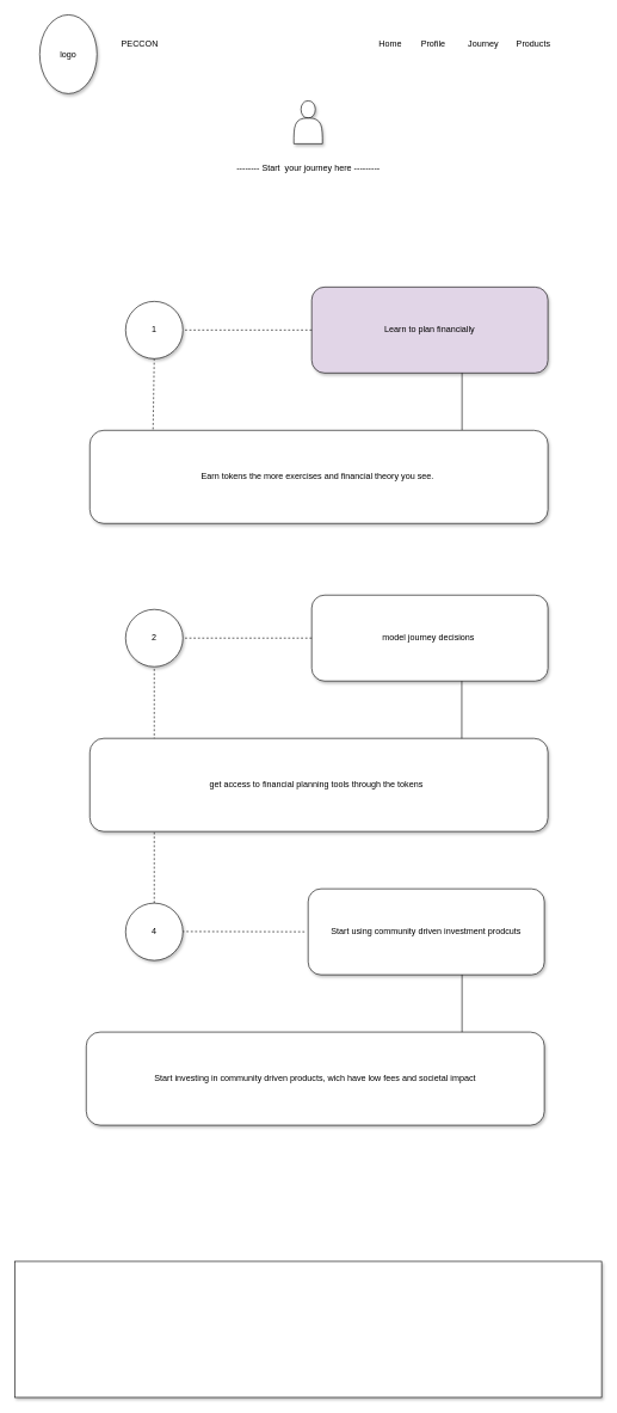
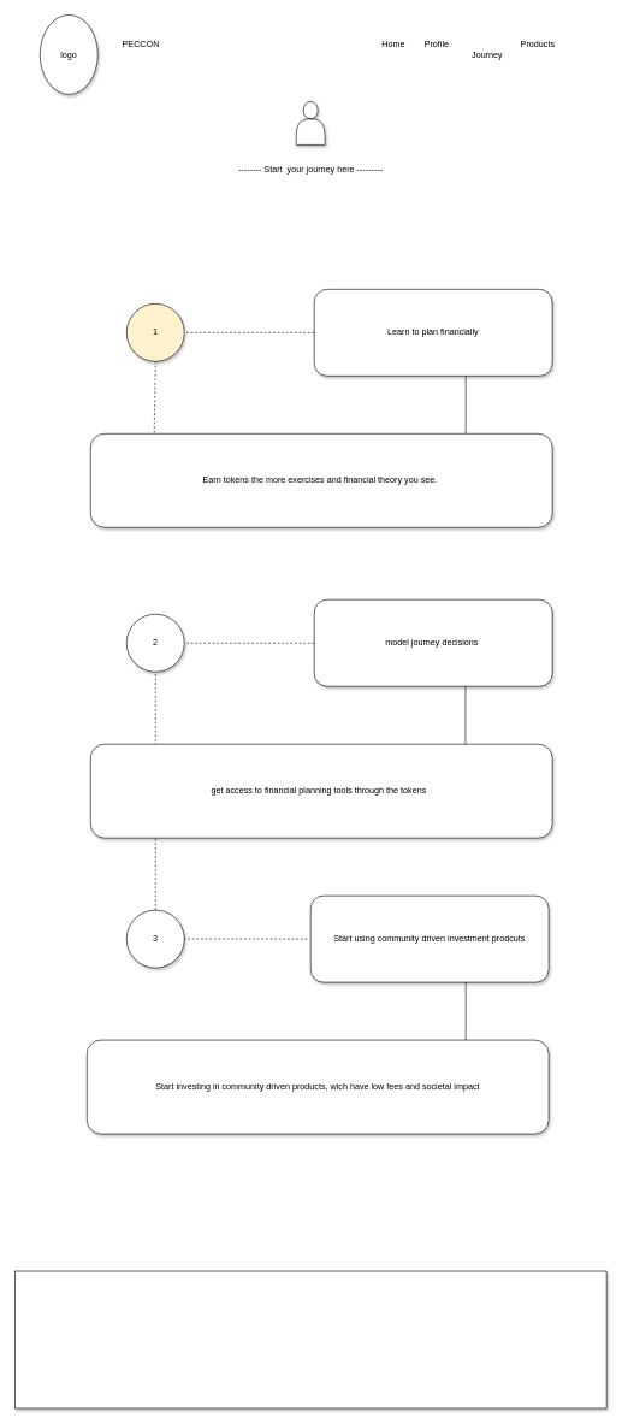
- <mxCell id="11" value="Journey" style="text;html=1;strokeColor=none;fillColor=none;align=center;verticalAlign=middle;whiteSpace=wrap;rounded=0;shadow=1;glass=0;sketch=0;" parent="1" vertex="1"><mxGeometry x="645" y="45" width="60" height="30" as="geometry" /></mxCell>
+ <mxCell id="11" value="Journey" style="text;html=1;strokeColor=none;fillColor=none;align=center;verticalAlign=middle;whiteSpace=wrap;rounded=0;shadow=1;glass=0;sketch=0;" parent="1" vertex="1"><mxGeometry x="645" y="60" width="60" height="30" as="geometry" /></mxCell>
- <mxCell id="21" value="1" style="ellipse;whiteSpace=wrap;html=1;aspect=fixed;rounded=1;shadow=1;glass=0;sketch=0;" parent="1" vertex="1"><mxGeometry x="175" y="420" width="80" height="80" as="geometry" /></mxCell>
+ <mxCell id="21" value="1" style="ellipse;whiteSpace=wrap;html=1;aspect=fixed;rounded=1;shadow=1;glass=0;sketch=0;fillColor=#fff2cc;" parent="1" vertex="1"><mxGeometry x="175" y="420" width="80" height="80" as="geometry" /></mxCell>
- <mxCell id="4" value="Learn to plan financially" style="rounded=1;whiteSpace=wrap;html=1;glass=0;shadow=1;fillColor=#e1d5e7;" parent="1" vertex="1"><mxGeometry x="435" y="400" width="330" height="120" as="geometry" /></mxCell>
+ <mxCell id="4" value="Learn to plan financially" style="rounded=1;whiteSpace=wrap;html=1;glass=0;shadow=1;" parent="1" vertex="1"><mxGeometry x="435" y="400" width="330" height="120" as="geometry" /></mxCell>
- <mxCell id="22" value="4" style="ellipse;whiteSpace=wrap;html=1;aspect=fixed;rounded=1;shadow=1;glass=0;sketch=0;" parent="1" vertex="1"><mxGeometry x="175" y="1260" width="80" height="80" as="geometry" /></mxCell>
+ <mxCell id="22" value="3" style="ellipse;whiteSpace=wrap;html=1;aspect=fixed;rounded=1;shadow=1;glass=0;sketch=0;" parent="1" vertex="1"><mxGeometry x="175" y="1260" width="80" height="80" as="geometry" /></mxCell>
